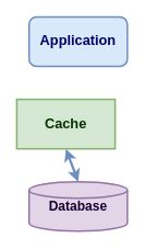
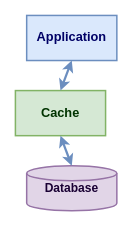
- <mxCell id="2" value="&lt;font size=&quot;1&quot; color=&quot;#000066&quot;&gt;&lt;b style=&quot;font-size: 17px&quot;&gt;Application&lt;/b&gt;&lt;/font&gt;" style="whiteSpace=wrap;html=1;strokeWidth=2;fillColor=#dae8fc;strokeColor=#6c8ebf;rounded=1;" vertex="1" parent="1"><mxGeometry x="35" y="20" width="120" height="60" as="geometry" /></mxCell>
+ <mxCell id="2" value="&lt;font size=&quot;1&quot; color=&quot;#000066&quot;&gt;&lt;b style=&quot;font-size: 17px&quot;&gt;Application&lt;/b&gt;&lt;/font&gt;" style="rounded=0;whiteSpace=wrap;html=1;strokeWidth=2;fillColor=#dae8fc;strokeColor=#6c8ebf;" vertex="1" parent="1"><mxGeometry x="35" y="20" width="120" height="60" as="geometry" /></mxCell>
+ <mxCell id="5" value="" style="endArrow=classic;startArrow=classic;html=1;strokeWidth=3;entryX=0.5;entryY=1;entryDx=0;entryDy=0;exitX=0.5;exitY=0;exitDx=0;exitDy=0;fillColor=#dae8fc;strokeColor=#6c8ebf;" edge="1" parent="1" source="3" target="2"><mxGeometry width="50" height="50" relative="1" as="geometry"><mxPoint x="35" y="350" as="sourcePoint" /><mxPoint x="85" y="300" as="targetPoint" /></mxGeometry></mxCell>
